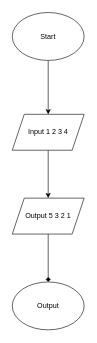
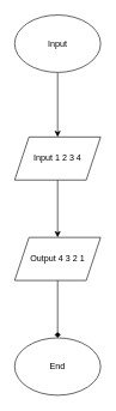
- <mxCell id="3" value="Start" style="ellipse;whiteSpace=wrap;html=1;" vertex="1" parent="1"><mxGeometry x="20" y="20" width="120" height="80" as="geometry" /></mxCell>
+ <mxCell id="3" value="Input" style="ellipse;whiteSpace=wrap;html=1;" vertex="1" parent="1"><mxGeometry x="20" y="20" width="120" height="80" as="geometry" /></mxCell>
- <mxCell id="7" value="Output 5 3 2 1" style="shape=parallelogram;perimeter=parallelogramPerimeter;whiteSpace=wrap;html=1;fixedSize=1;" vertex="1" parent="1"><mxGeometry x="20" y="330" width="120" height="60" as="geometry" /></mxCell>
+ <mxCell id="7" value="Output 4 3 2 1" style="shape=parallelogram;perimeter=parallelogramPerimeter;whiteSpace=wrap;html=1;fixedSize=1;" vertex="1" parent="1"><mxGeometry x="20" y="330" width="120" height="60" as="geometry" /></mxCell>
- <mxCell id="8" value="Output" style="ellipse;whiteSpace=wrap;html=1;" vertex="1" parent="1"><mxGeometry x="20" y="470" width="120" height="80" as="geometry" /></mxCell>
+ <mxCell id="8" value="End" style="ellipse;whiteSpace=wrap;html=1;" vertex="1" parent="1"><mxGeometry x="20" y="470" width="120" height="80" as="geometry" /></mxCell>
